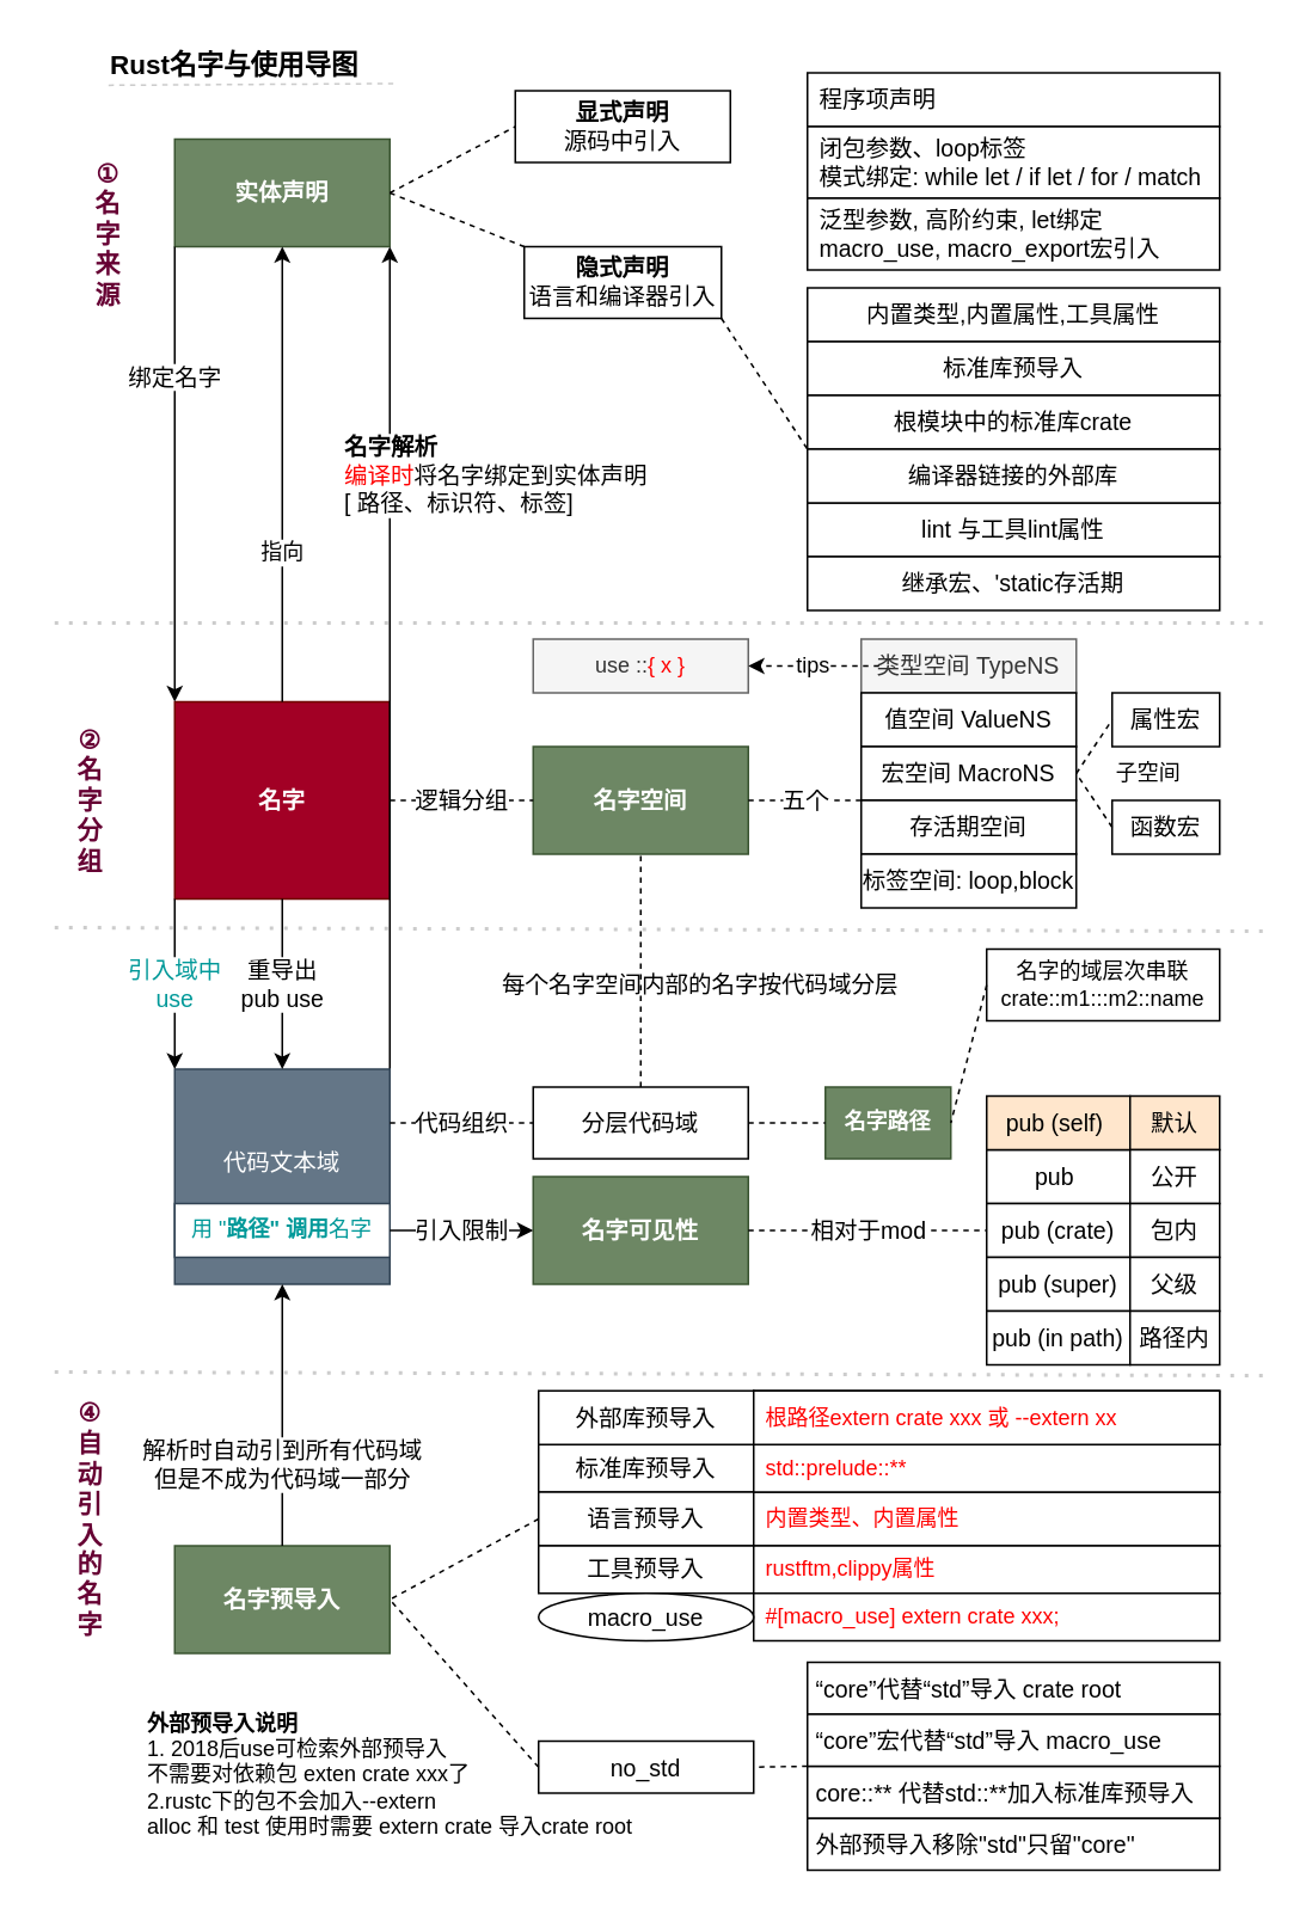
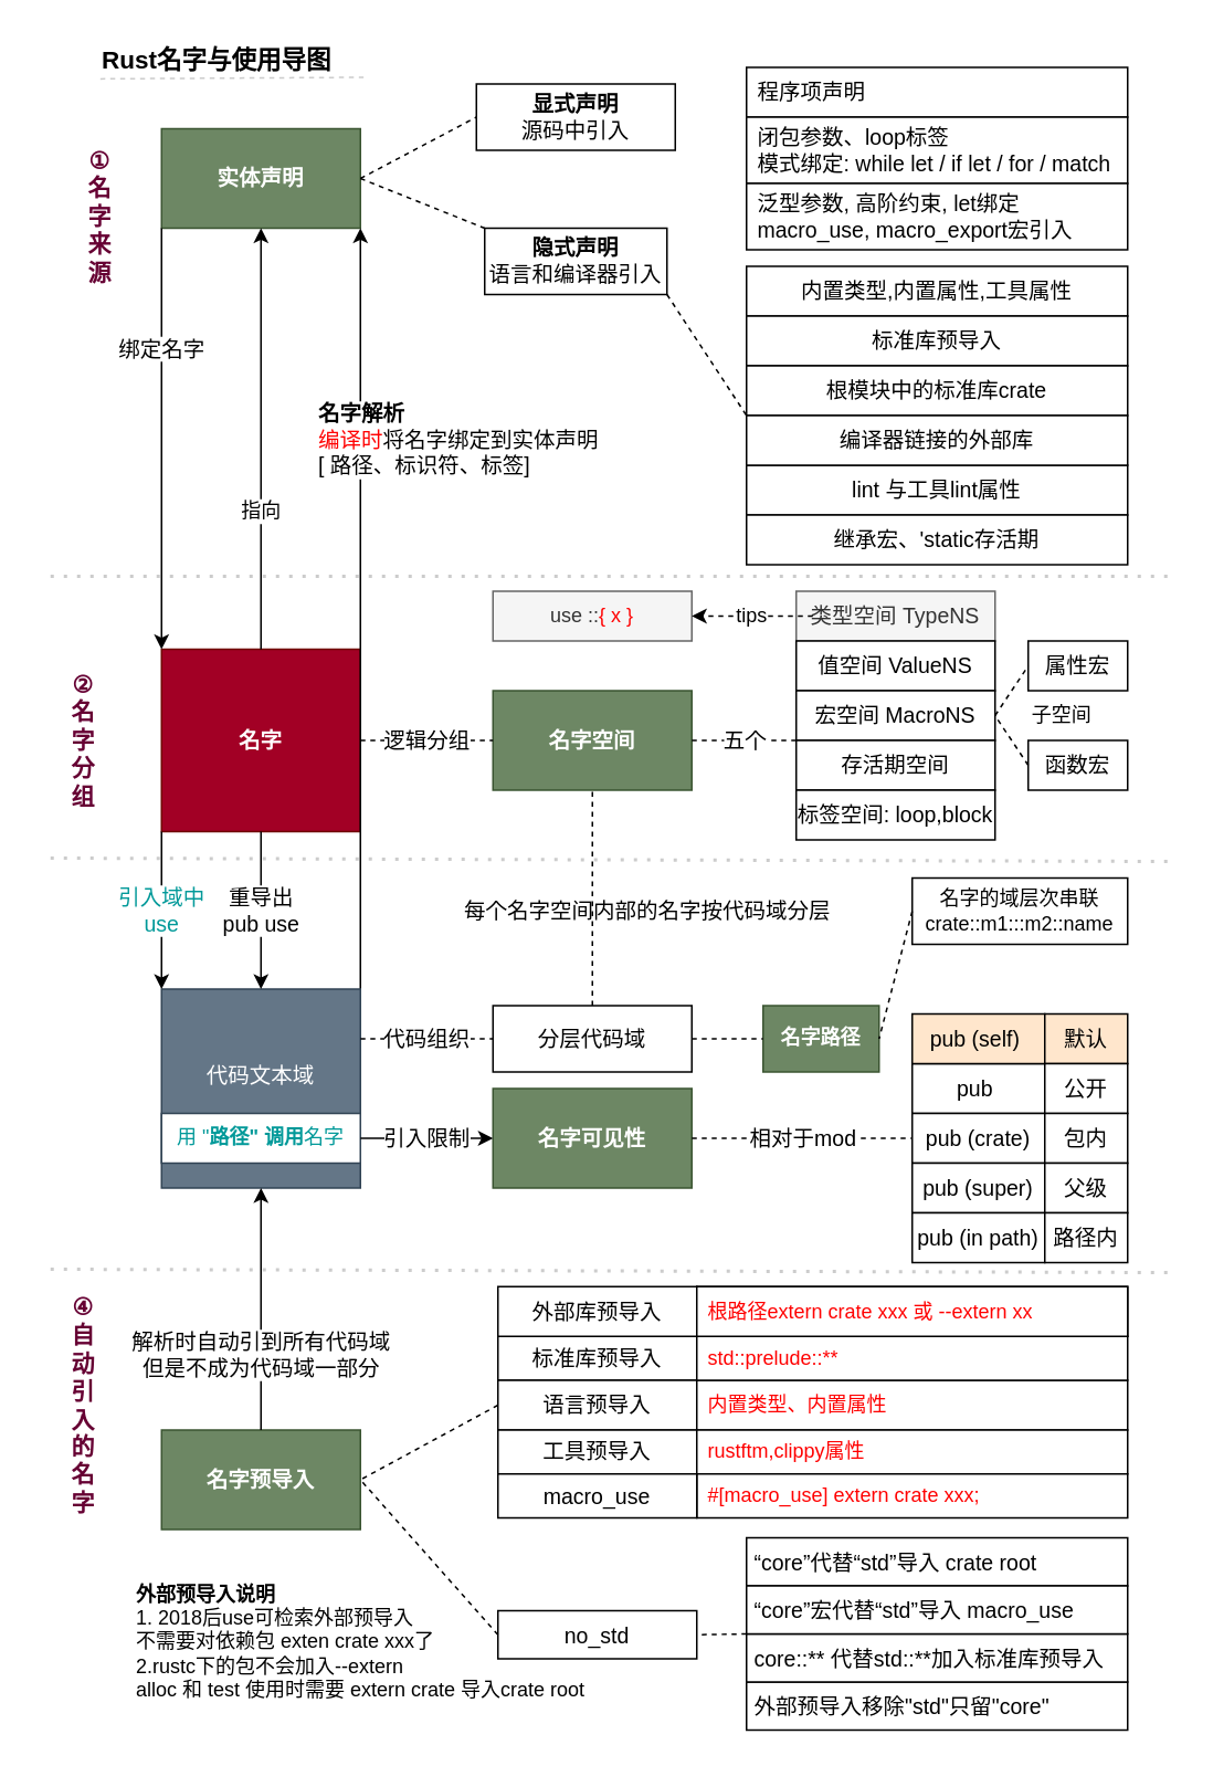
- <mxCell id="81" value="macro_use" style="ellipse;whiteSpace=wrap;html=1;align=center;fontSize=13;" parent="1" vertex="1"><mxGeometry x="300" y="888.5" width="120" height="26.5" as="geometry" /></mxCell>
+ <mxCell id="81" value="macro_use" style="rounded=0;whiteSpace=wrap;html=1;align=center;fontSize=13;" parent="1" vertex="1"><mxGeometry x="300" y="888.5" width="120" height="26.5" as="geometry" /></mxCell>
